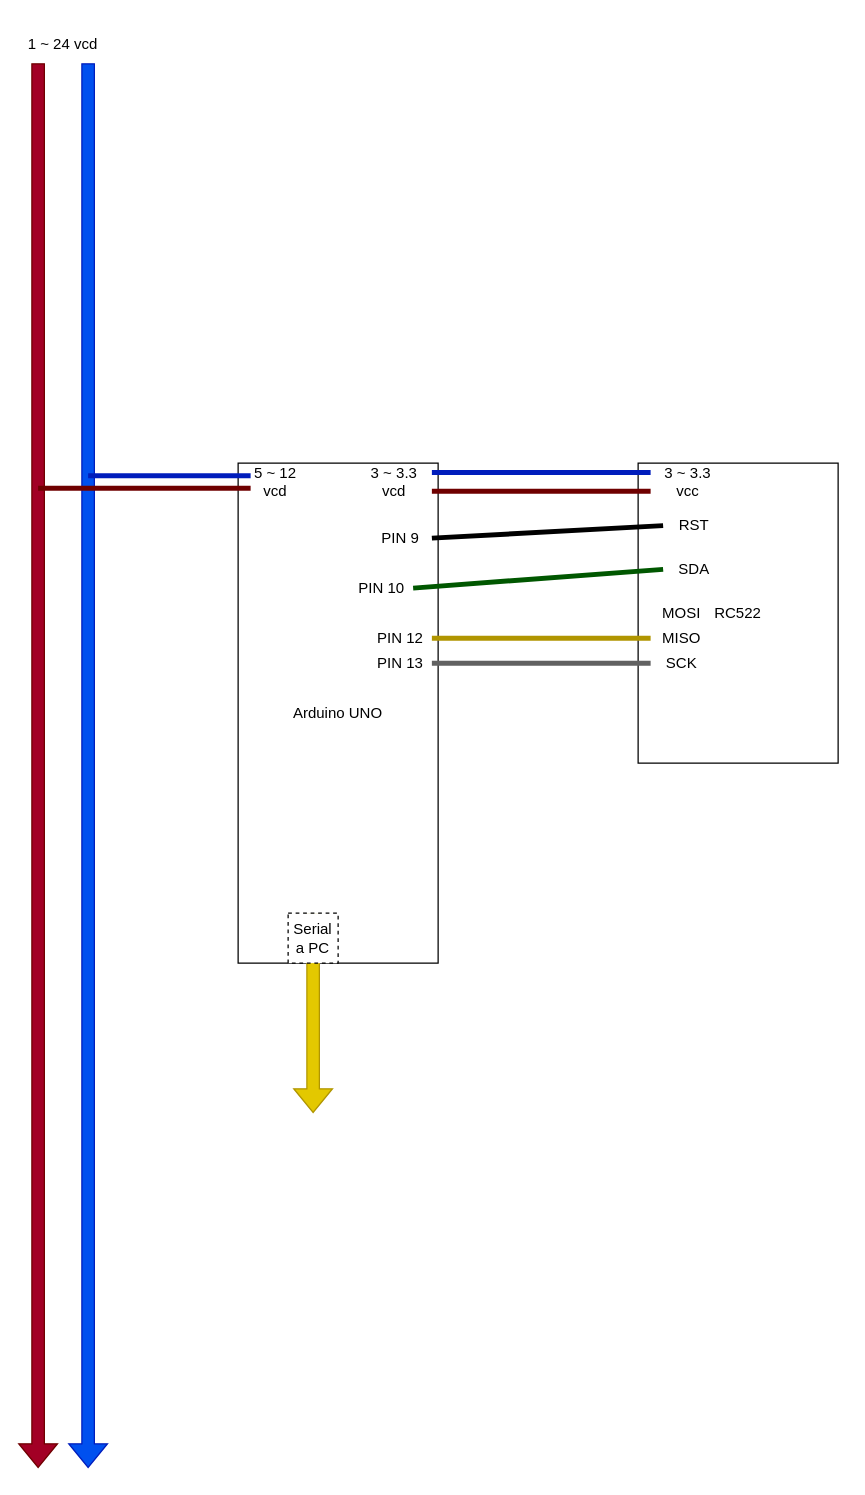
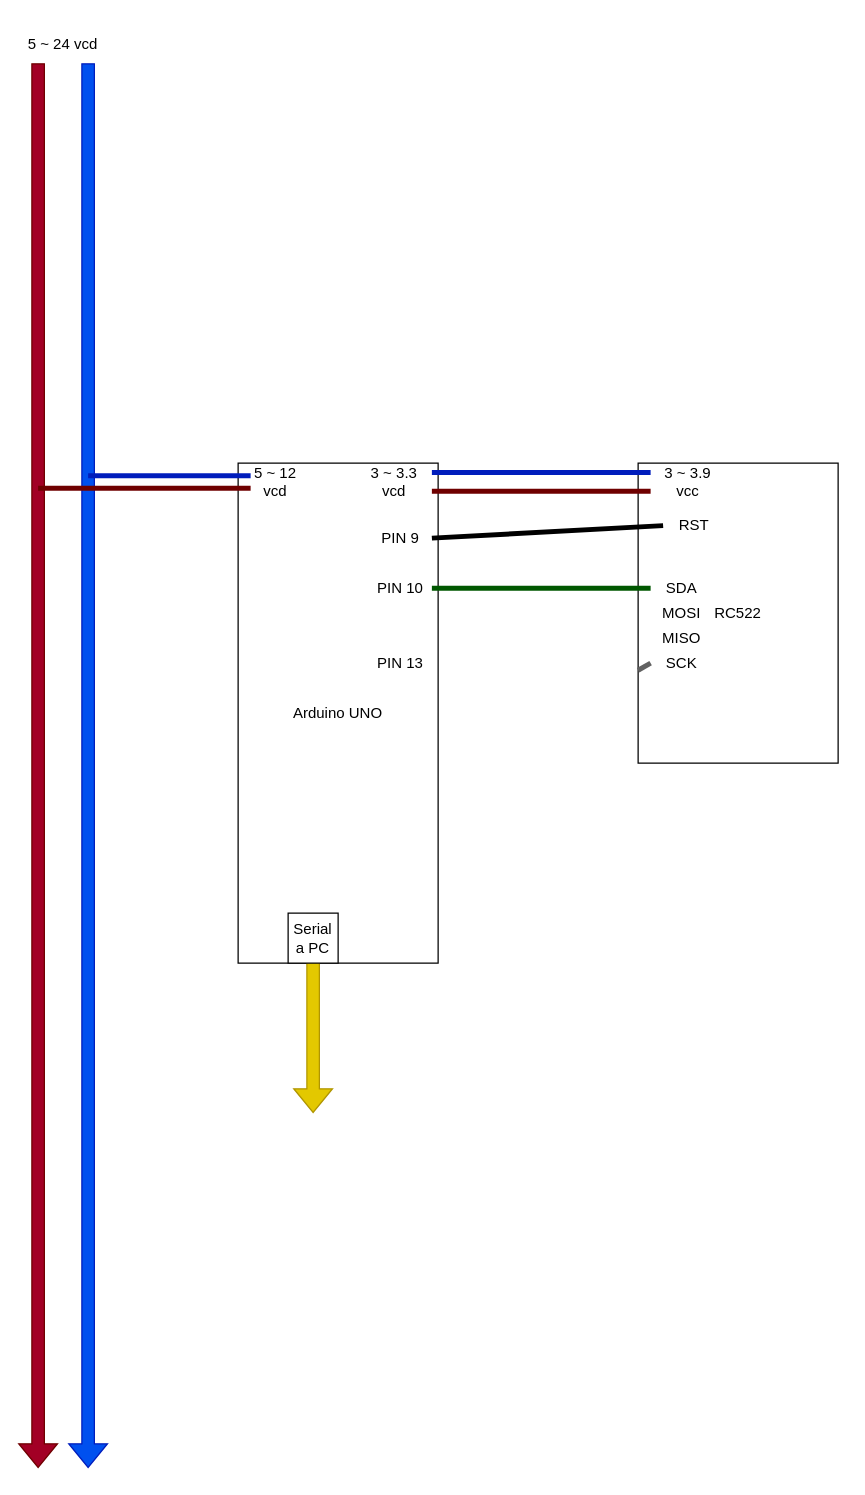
- <mxCell id="5" value="1 ~ 24 vcd" style="text;html=1;strokeColor=none;fillColor=none;align=center;verticalAlign=middle;whiteSpace=wrap;rounded=0;" parent="1" vertex="1"><mxGeometry x="20" y="20" width="60" height="30" as="geometry" /></mxCell>
+ <mxCell id="5" value="5 ~ 24 vcd" style="text;html=1;strokeColor=none;fillColor=none;align=center;verticalAlign=middle;whiteSpace=wrap;rounded=0;" parent="1" vertex="1"><mxGeometry x="20" y="20" width="60" height="30" as="geometry" /></mxCell>
- <mxCell id="25" value="3 ~ 3.3 vcc" style="text;html=1;strokeColor=none;fillColor=none;align=center;verticalAlign=middle;whiteSpace=wrap;rounded=0;" vertex="1" parent="1"><mxGeometry x="520" y="370" width="60" height="30" as="geometry" /></mxCell>
+ <mxCell id="25" value="3 ~ 3.9 vcc" style="text;html=1;strokeColor=none;fillColor=none;align=center;verticalAlign=middle;whiteSpace=wrap;rounded=0;" vertex="1" parent="1"><mxGeometry x="520" y="370" width="60" height="30" as="geometry" /></mxCell>
- <mxCell id="17" value="SDA" style="text;html=1;strokeColor=none;fillColor=none;align=center;verticalAlign=middle;whiteSpace=wrap;rounded=0;" vertex="1" parent="1"><mxGeometry x="530" y="445" width="50" height="20" as="geometry" /></mxCell>
+ <mxCell id="17" value="SDA" style="text;html=1;strokeColor=none;fillColor=none;align=center;verticalAlign=middle;whiteSpace=wrap;rounded=0;" vertex="1" parent="1"><mxGeometry x="520" y="460" width="50" height="20" as="geometry" /></mxCell>
- <mxCell id="22" value="PIN 10" style="text;html=1;strokeColor=none;fillColor=none;align=center;verticalAlign=middle;whiteSpace=wrap;rounded=0;" vertex="1" parent="1"><mxGeometry x="280" y="460" width="50" height="20" as="geometry" /></mxCell>
+ <mxCell id="22" value="PIN 10" style="text;html=1;strokeColor=none;fillColor=none;align=center;verticalAlign=middle;whiteSpace=wrap;rounded=0;" vertex="1" parent="1"><mxGeometry x="295" y="460" width="50" height="20" as="geometry" /></mxCell>
- <mxCell id="23" value="PIN 12" style="text;html=1;strokeColor=none;fillColor=none;align=center;verticalAlign=middle;whiteSpace=wrap;rounded=0;" vertex="1" parent="1"><mxGeometry x="295" y="500" width="50" height="20" as="geometry" /></mxCell>
- <mxCell id="13" value="" style="endArrow=none;html=1;rounded=0;strokeWidth=4;fillColor=#e3c800;strokeColor=#B09500;entryX=1;entryY=0.5;entryDx=0;entryDy=0;exitX=0;exitY=0.5;exitDx=0;exitDy=0;" edge="1" parent="1" source="19" target="23"><mxGeometry width="50" height="50" relative="1" as="geometry"><mxPoint x="530" y="509.71" as="sourcePoint" /><mxPoint x="340" y="509.71" as="targetPoint" /></mxGeometry></mxCell>
- <mxCell id="15" value="" style="endArrow=none;html=1;rounded=0;strokeWidth=4;strokeColor=#616161;exitX=0;exitY=0.5;exitDx=0;exitDy=0;entryX=1;entryY=0.5;entryDx=0;entryDy=0;" edge="1" parent="1" source="20" target="24"><mxGeometry width="50" height="50" relative="1" as="geometry"><mxPoint x="530" y="529.71" as="sourcePoint" /><mxPoint x="340" y="529.71" as="targetPoint" /></mxGeometry></mxCell>
+ <mxCell id="15" value="" style="endArrow=none;html=1;rounded=0;strokeWidth=4;strokeColor=#616161;exitX=0;exitY=0.5;exitDx=0;exitDy=0;" edge="1" parent="1" source="20" target="8"><mxGeometry width="50" height="50" relative="1" as="geometry"><mxPoint x="530" y="529.71" as="sourcePoint" /><mxPoint x="340" y="529.71" as="targetPoint" /></mxGeometry></mxCell>
- <mxCell id="28" value="Serial a PC" style="whiteSpace=wrap;html=1;aspect=fixed;dashed=1;" vertex="1" parent="1"><mxGeometry x="230" y="730" width="40" height="40" as="geometry" /></mxCell>
+ <mxCell id="28" value="Serial a PC" style="whiteSpace=wrap;html=1;aspect=fixed;" vertex="1" parent="1"><mxGeometry x="230" y="730" width="40" height="40" as="geometry" /></mxCell>
